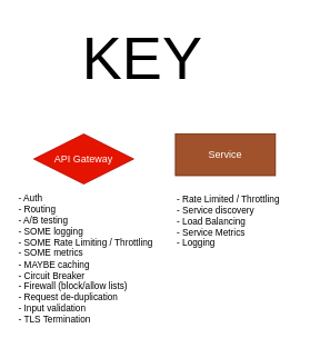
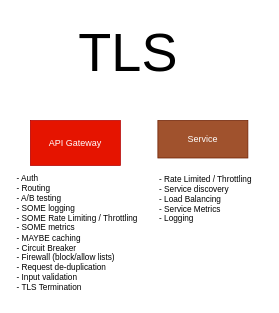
- <mxCell id="6" value="&lt;font style=&quot;font-size: 72px;&quot;&gt;KEY&lt;/font&gt;" style="text;html=1;align=center;verticalAlign=middle;resizable=0;points=[];autosize=1;strokeColor=none;fillColor=none;fontSize=11;fontFamily=Helvetica;fontColor=default;" parent="1" vertex="1"><mxGeometry x="85" y="20" width="170" height="100" as="geometry" /></mxCell>
+ <mxCell id="6" value="&lt;font style=&quot;font-size: 72px;&quot;&gt;TLS&lt;/font&gt;" style="text;html=1;align=center;verticalAlign=middle;resizable=0;points=[];autosize=1;strokeColor=none;fillColor=none;fontSize=11;fontFamily=Helvetica;fontColor=default;" parent="1" vertex="1"><mxGeometry x="85" y="20" width="170" height="100" as="geometry" /></mxCell>
- <mxCell id="4" value="API Gateway" style="rhombus;whiteSpace=wrap;html=1;fillColor=#e51400;strokeColor=#B20000;fontColor=#ffffff;" parent="1" vertex="1"><mxGeometry x="40" y="160" width="120" height="60" as="geometry" /></mxCell>
+ <mxCell id="4" value="API Gateway" style="whiteSpace=wrap;html=1;fillColor=#e51400;strokeColor=#B20000;fontColor=#ffffff;" parent="1" vertex="1"><mxGeometry x="40" y="160" width="120" height="60" as="geometry" /></mxCell>
